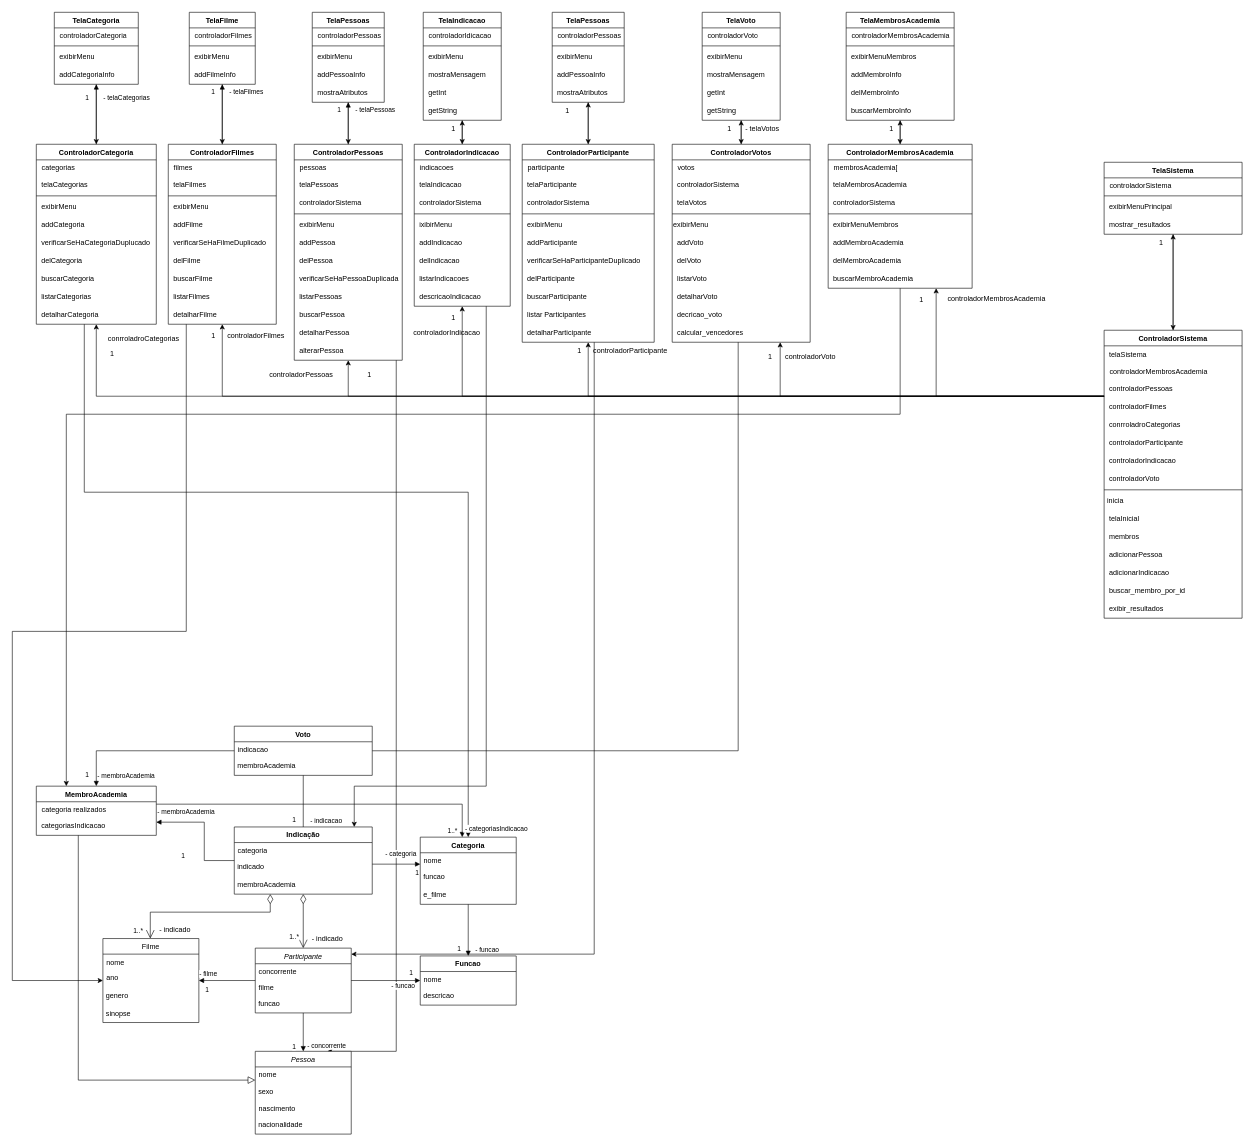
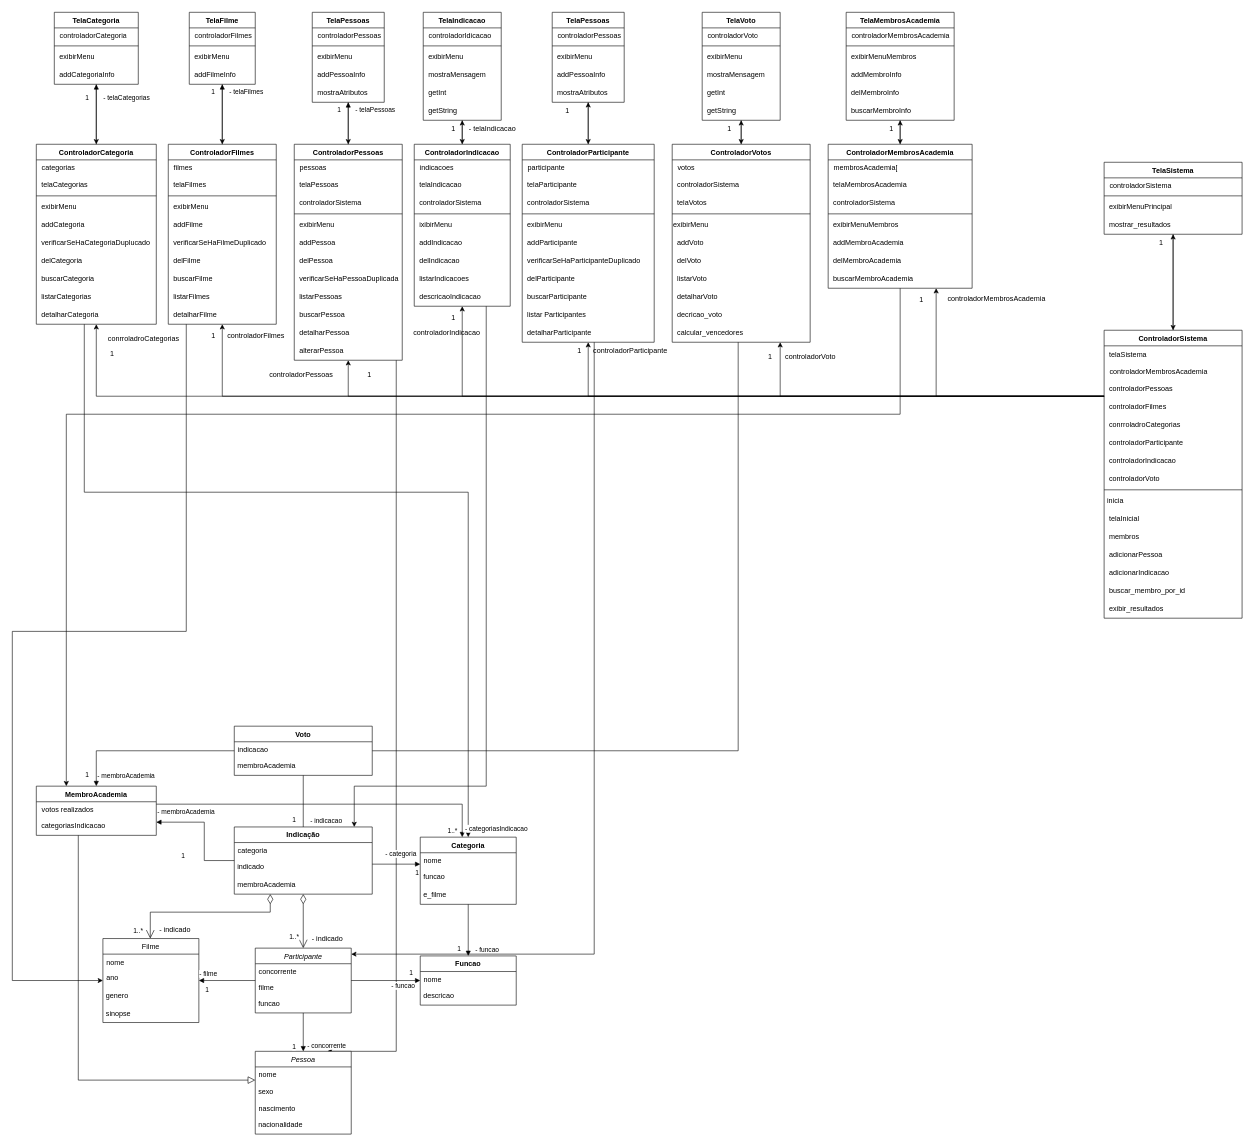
+ <mxCell id="217" value="- telaIndicacao" style="text;html=1;align=center;verticalAlign=middle;resizable=0;points=[];autosize=1;strokeColor=none;fillColor=none;" vertex="1" parent="1"><mxGeometry x="770" y="200" width="100" height="30" as="geometry" /></mxCell>
- <mxCell id="235" value="- telaVotos" style="text;html=1;align=center;verticalAlign=middle;resizable=0;points=[];autosize=1;strokeColor=none;fillColor=none;" vertex="1" parent="1"><mxGeometry x="1230" y="200" width="80" height="30" as="geometry" /></mxCell>
- <mxCell id="102" value="&amp;nbsp;categoria realizados" style="text;strokeColor=none;fillColor=none;align=left;verticalAlign=top;spacingLeft=4;spacingRight=4;overflow=hidden;rotatable=0;points=[[0,0.5],[1,0.5]];portConstraint=eastwest;whiteSpace=wrap;html=1;" parent="101" vertex="1"><mxGeometry y="26" width="200" height="26" as="geometry" /></mxCell>
+ <mxCell id="102" value="&amp;nbsp;votos realizados" style="text;strokeColor=none;fillColor=none;align=left;verticalAlign=top;spacingLeft=4;spacingRight=4;overflow=hidden;rotatable=0;points=[[0,0.5],[1,0.5]];portConstraint=eastwest;whiteSpace=wrap;html=1;" parent="101" vertex="1"><mxGeometry y="26" width="200" height="26" as="geometry" /></mxCell>
